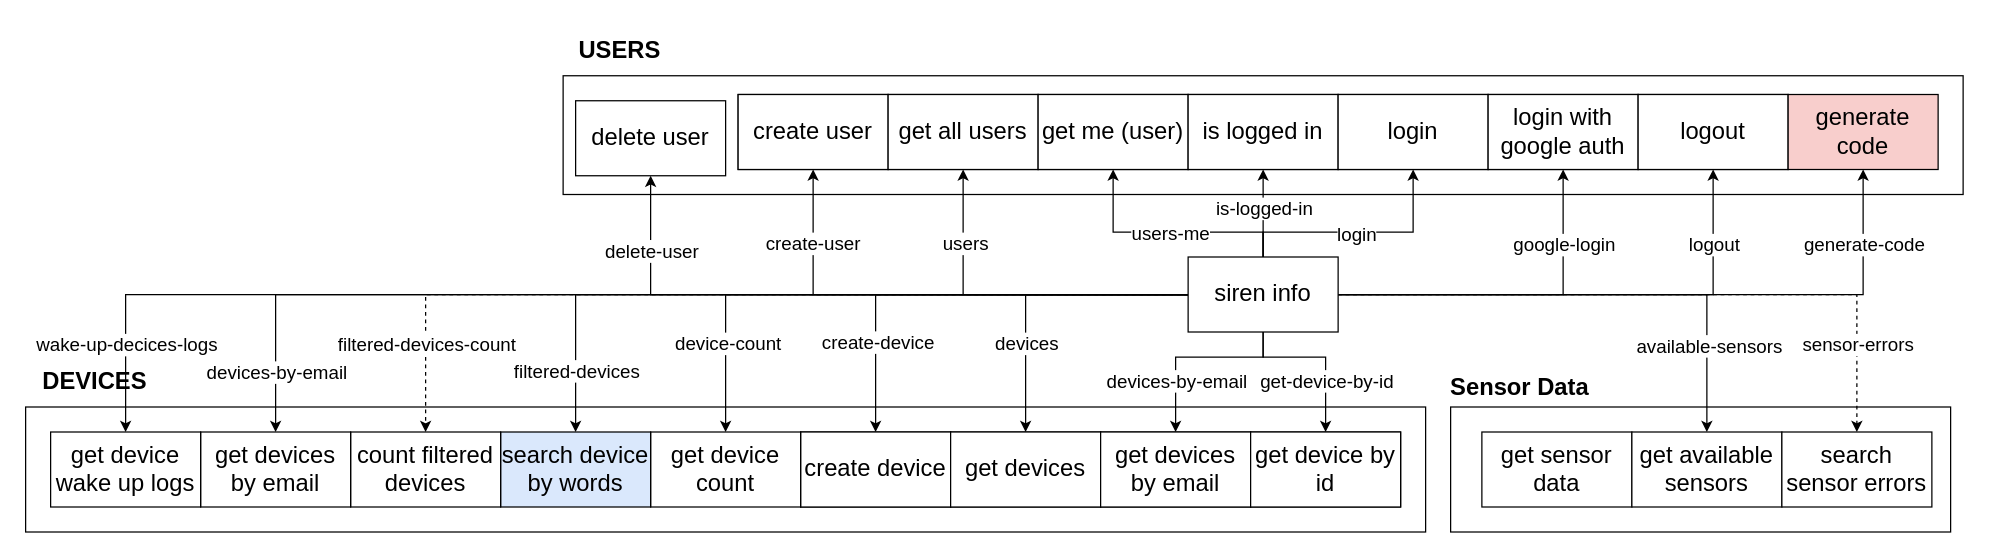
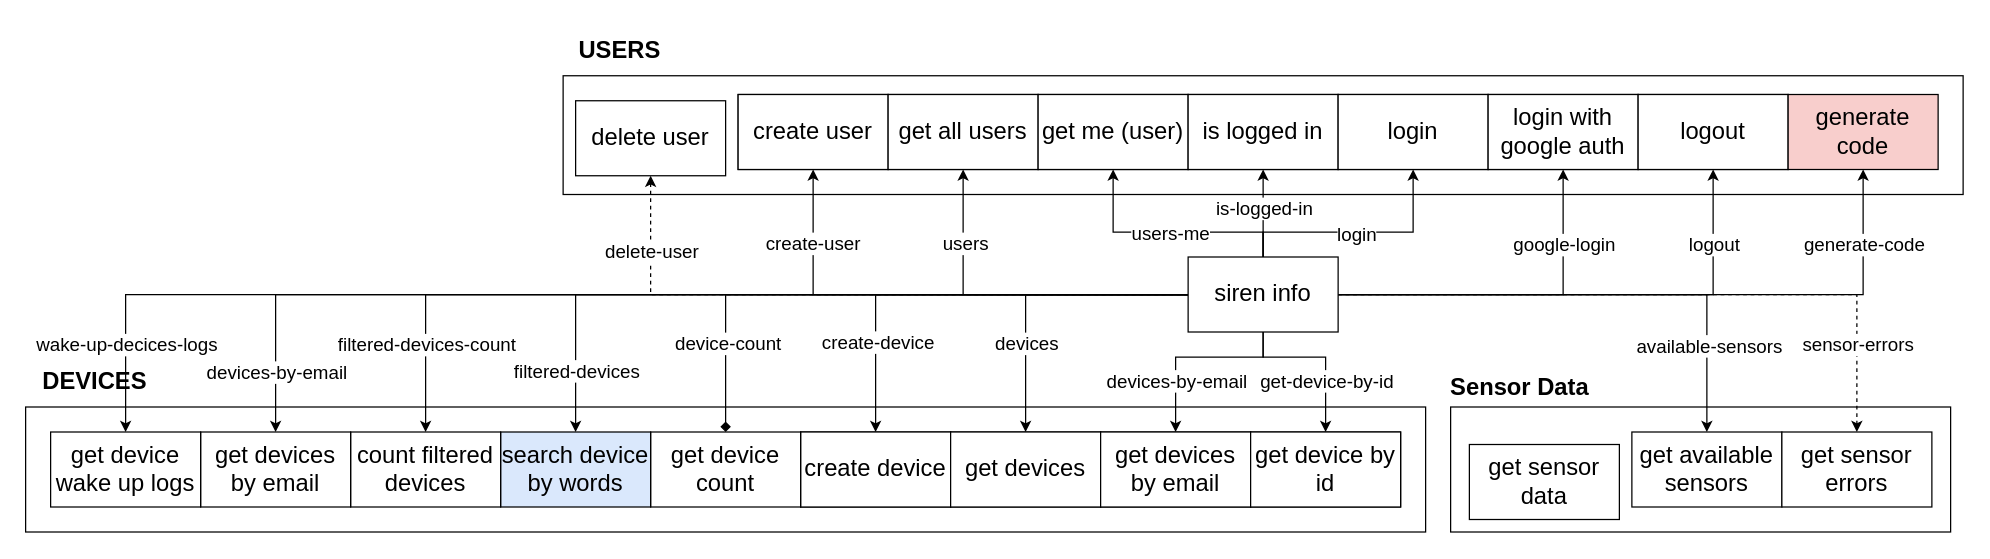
- <mxCell id="80" style="edgeStyle=orthogonalEdgeStyle;rounded=0;orthogonalLoop=1;jettySize=auto;html=1;" parent="1" source="83" target="96" edge="1"><mxGeometry relative="1" as="geometry" /></mxCell>
+ <mxCell id="80" style="edgeStyle=orthogonalEdgeStyle;rounded=0;orthogonalLoop=1;jettySize=auto;html=1;dashed=1;" parent="1" source="83" target="96" edge="1"><mxGeometry relative="1" as="geometry" /></mxCell>
- <mxCell id="65" style="edgeStyle=orthogonalEdgeStyle;rounded=0;orthogonalLoop=1;jettySize=auto;html=1;dashed=1;" parent="1" source="83" target="91" edge="1"><mxGeometry relative="1" as="geometry" /></mxCell>
+ <mxCell id="65" style="edgeStyle=orthogonalEdgeStyle;rounded=0;orthogonalLoop=1;jettySize=auto;html=1;" parent="1" source="83" target="91" edge="1"><mxGeometry relative="1" as="geometry" /></mxCell>
- <mxCell id="62" style="edgeStyle=orthogonalEdgeStyle;rounded=0;orthogonalLoop=1;jettySize=auto;html=1;" parent="1" source="83" target="89" edge="1"><mxGeometry relative="1" as="geometry" /></mxCell>
+ <mxCell id="62" style="edgeStyle=orthogonalEdgeStyle;rounded=0;orthogonalLoop=1;jettySize=auto;html=1;endArrow=diamond;" parent="1" source="83" target="89" edge="1"><mxGeometry relative="1" as="geometry" /></mxCell>
- <mxCell id="18" value="get sensor data" style="rounded=0;whiteSpace=wrap;html=1;fontSize=19;" parent="1" vertex="1"><mxGeometry x="1185" y="345" width="120" height="60" as="geometry" /></mxCell>
+ <mxCell id="18" value="get sensor data" style="rounded=0;whiteSpace=wrap;html=1;fontSize=19;" parent="1" vertex="1"><mxGeometry x="1175" y="355" width="120" height="60" as="geometry" /></mxCell>
- <mxCell id="95" value="search sensor errors" style="rounded=0;whiteSpace=wrap;html=1;fontSize=19;" parent="1" vertex="1"><mxGeometry x="1425" y="345" width="120" height="60" as="geometry" /></mxCell>
+ <mxCell id="95" value="get sensor errors" style="rounded=0;whiteSpace=wrap;html=1;fontSize=19;" parent="1" vertex="1"><mxGeometry x="1425" y="345" width="120" height="60" as="geometry" /></mxCell>
